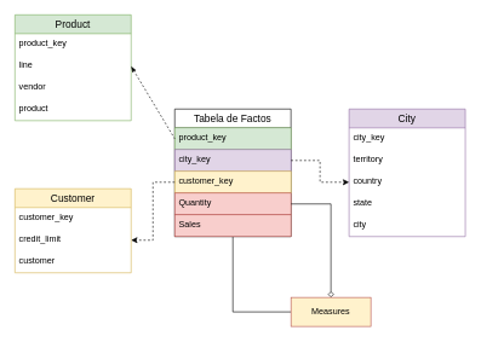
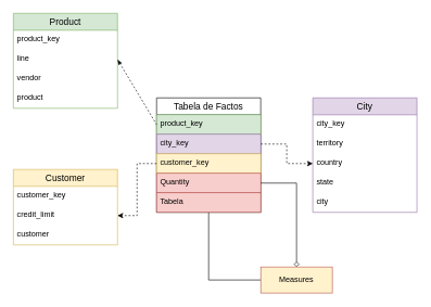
- <mxCell id="19" value="Sales" style="text;strokeColor=#b85450;fillColor=#f8cecc;spacingLeft=4;spacingRight=4;overflow=hidden;rotatable=0;points=[[0,0.5],[1,0.5]];portConstraint=eastwest;fontSize=12;" vertex="1" parent="14"><mxGeometry y="146" width="160" height="30" as="geometry" /></mxCell>
+ <mxCell id="19" value="Tabela" style="text;strokeColor=#b85450;fillColor=#f8cecc;spacingLeft=4;spacingRight=4;overflow=hidden;rotatable=0;points=[[0,0.5],[1,0.5]];portConstraint=eastwest;fontSize=12;" vertex="1" parent="14"><mxGeometry y="146" width="160" height="30" as="geometry" /></mxCell>
